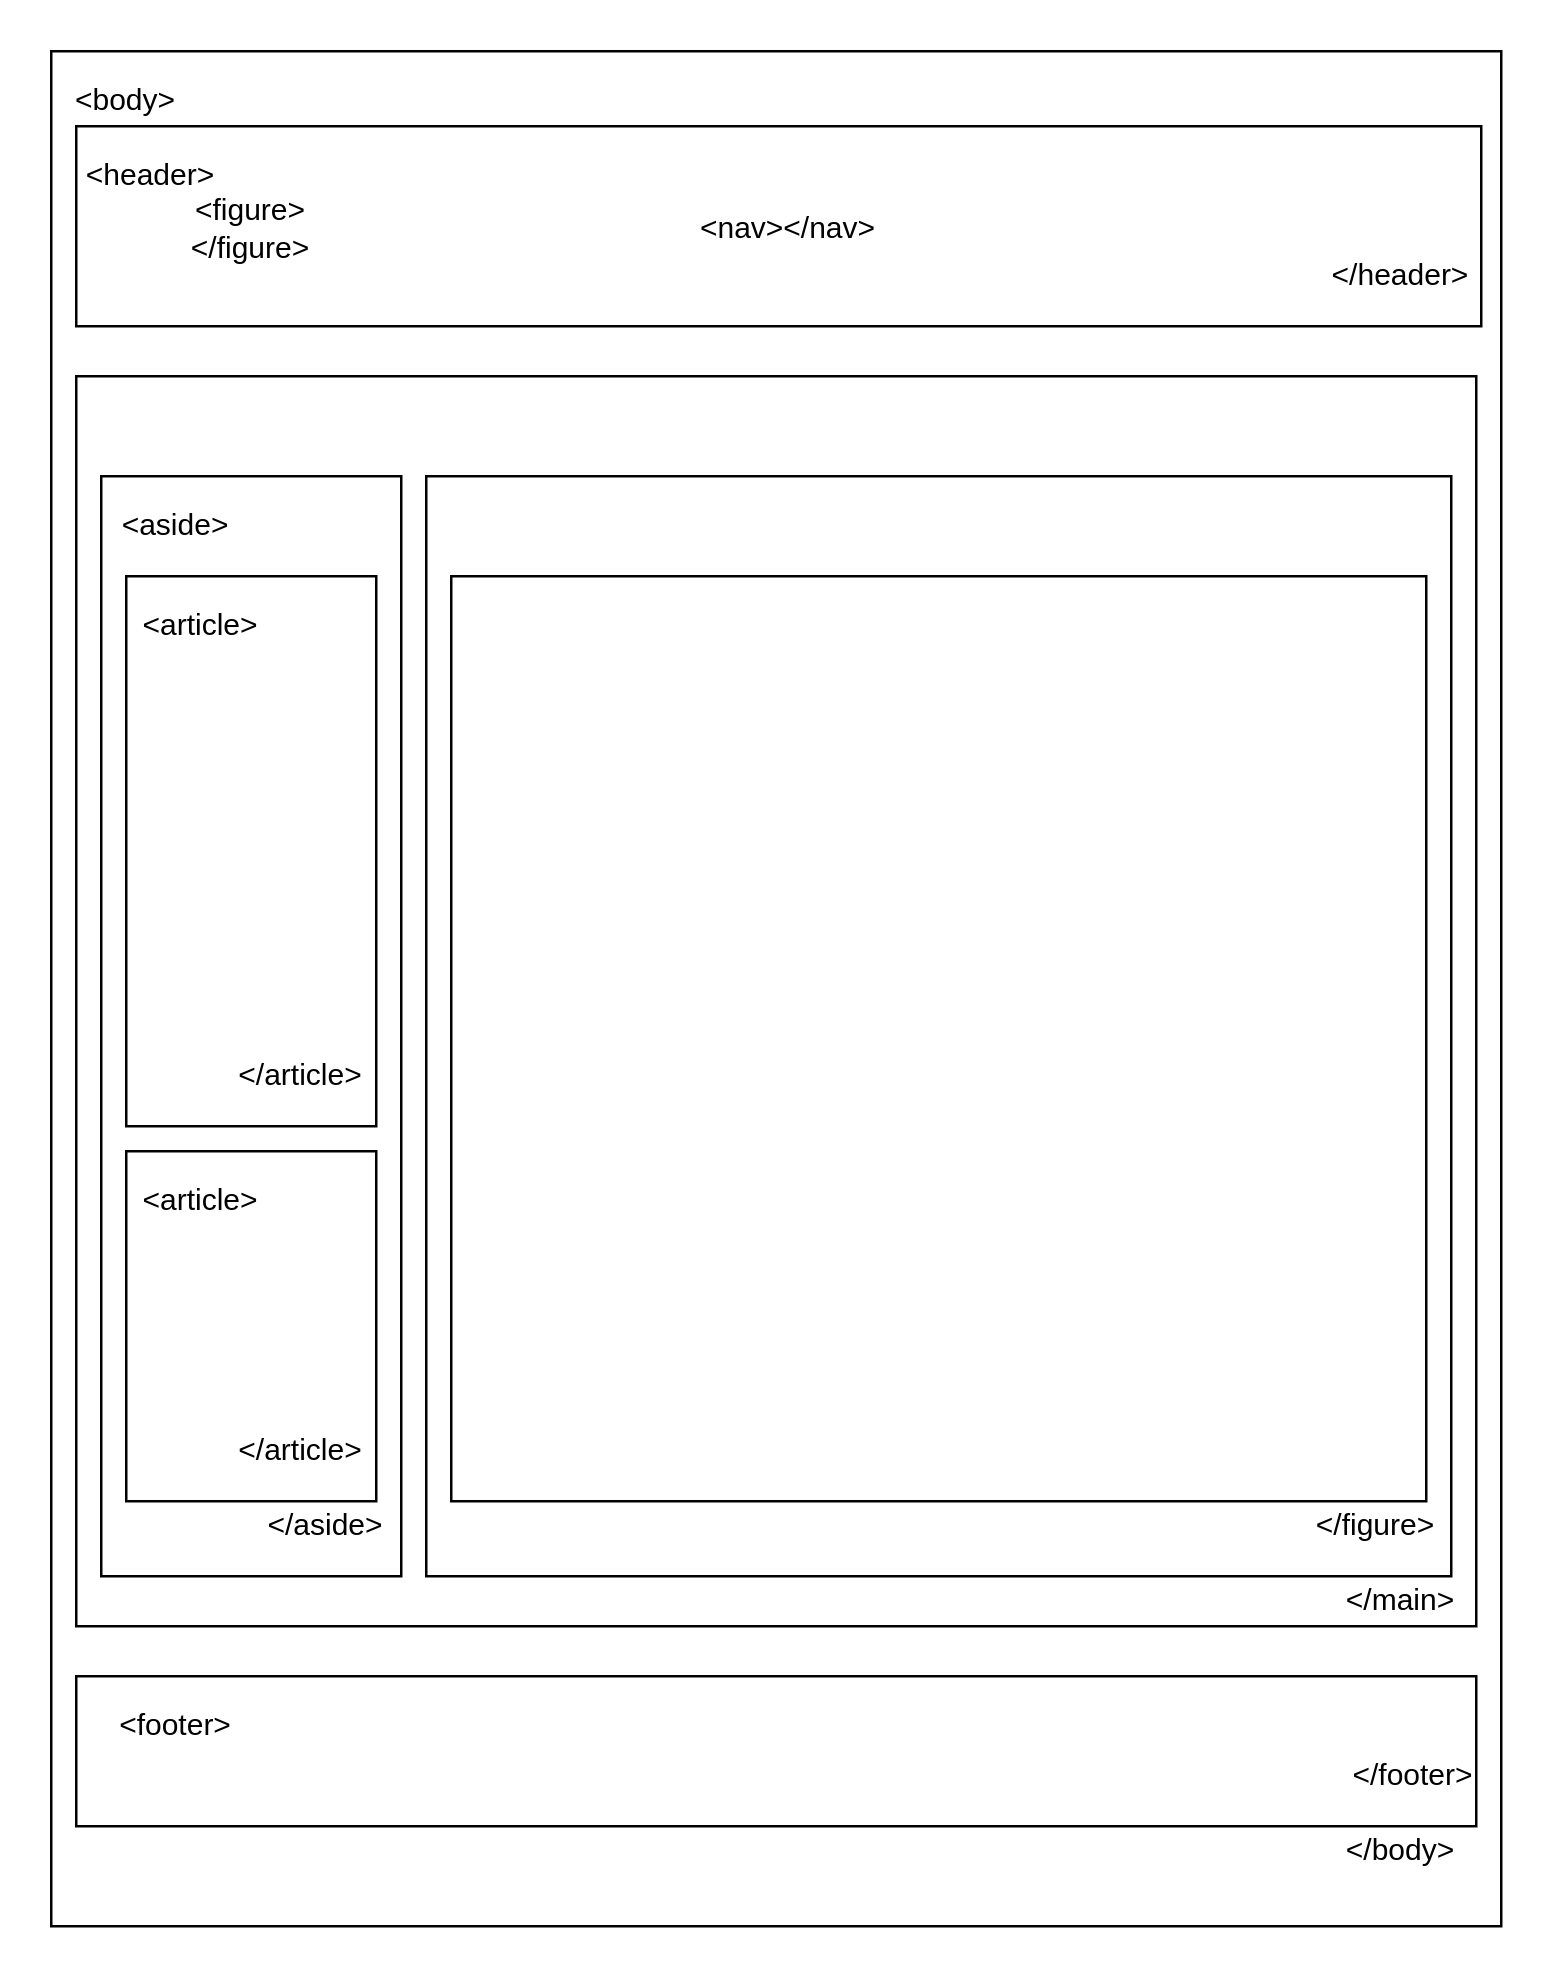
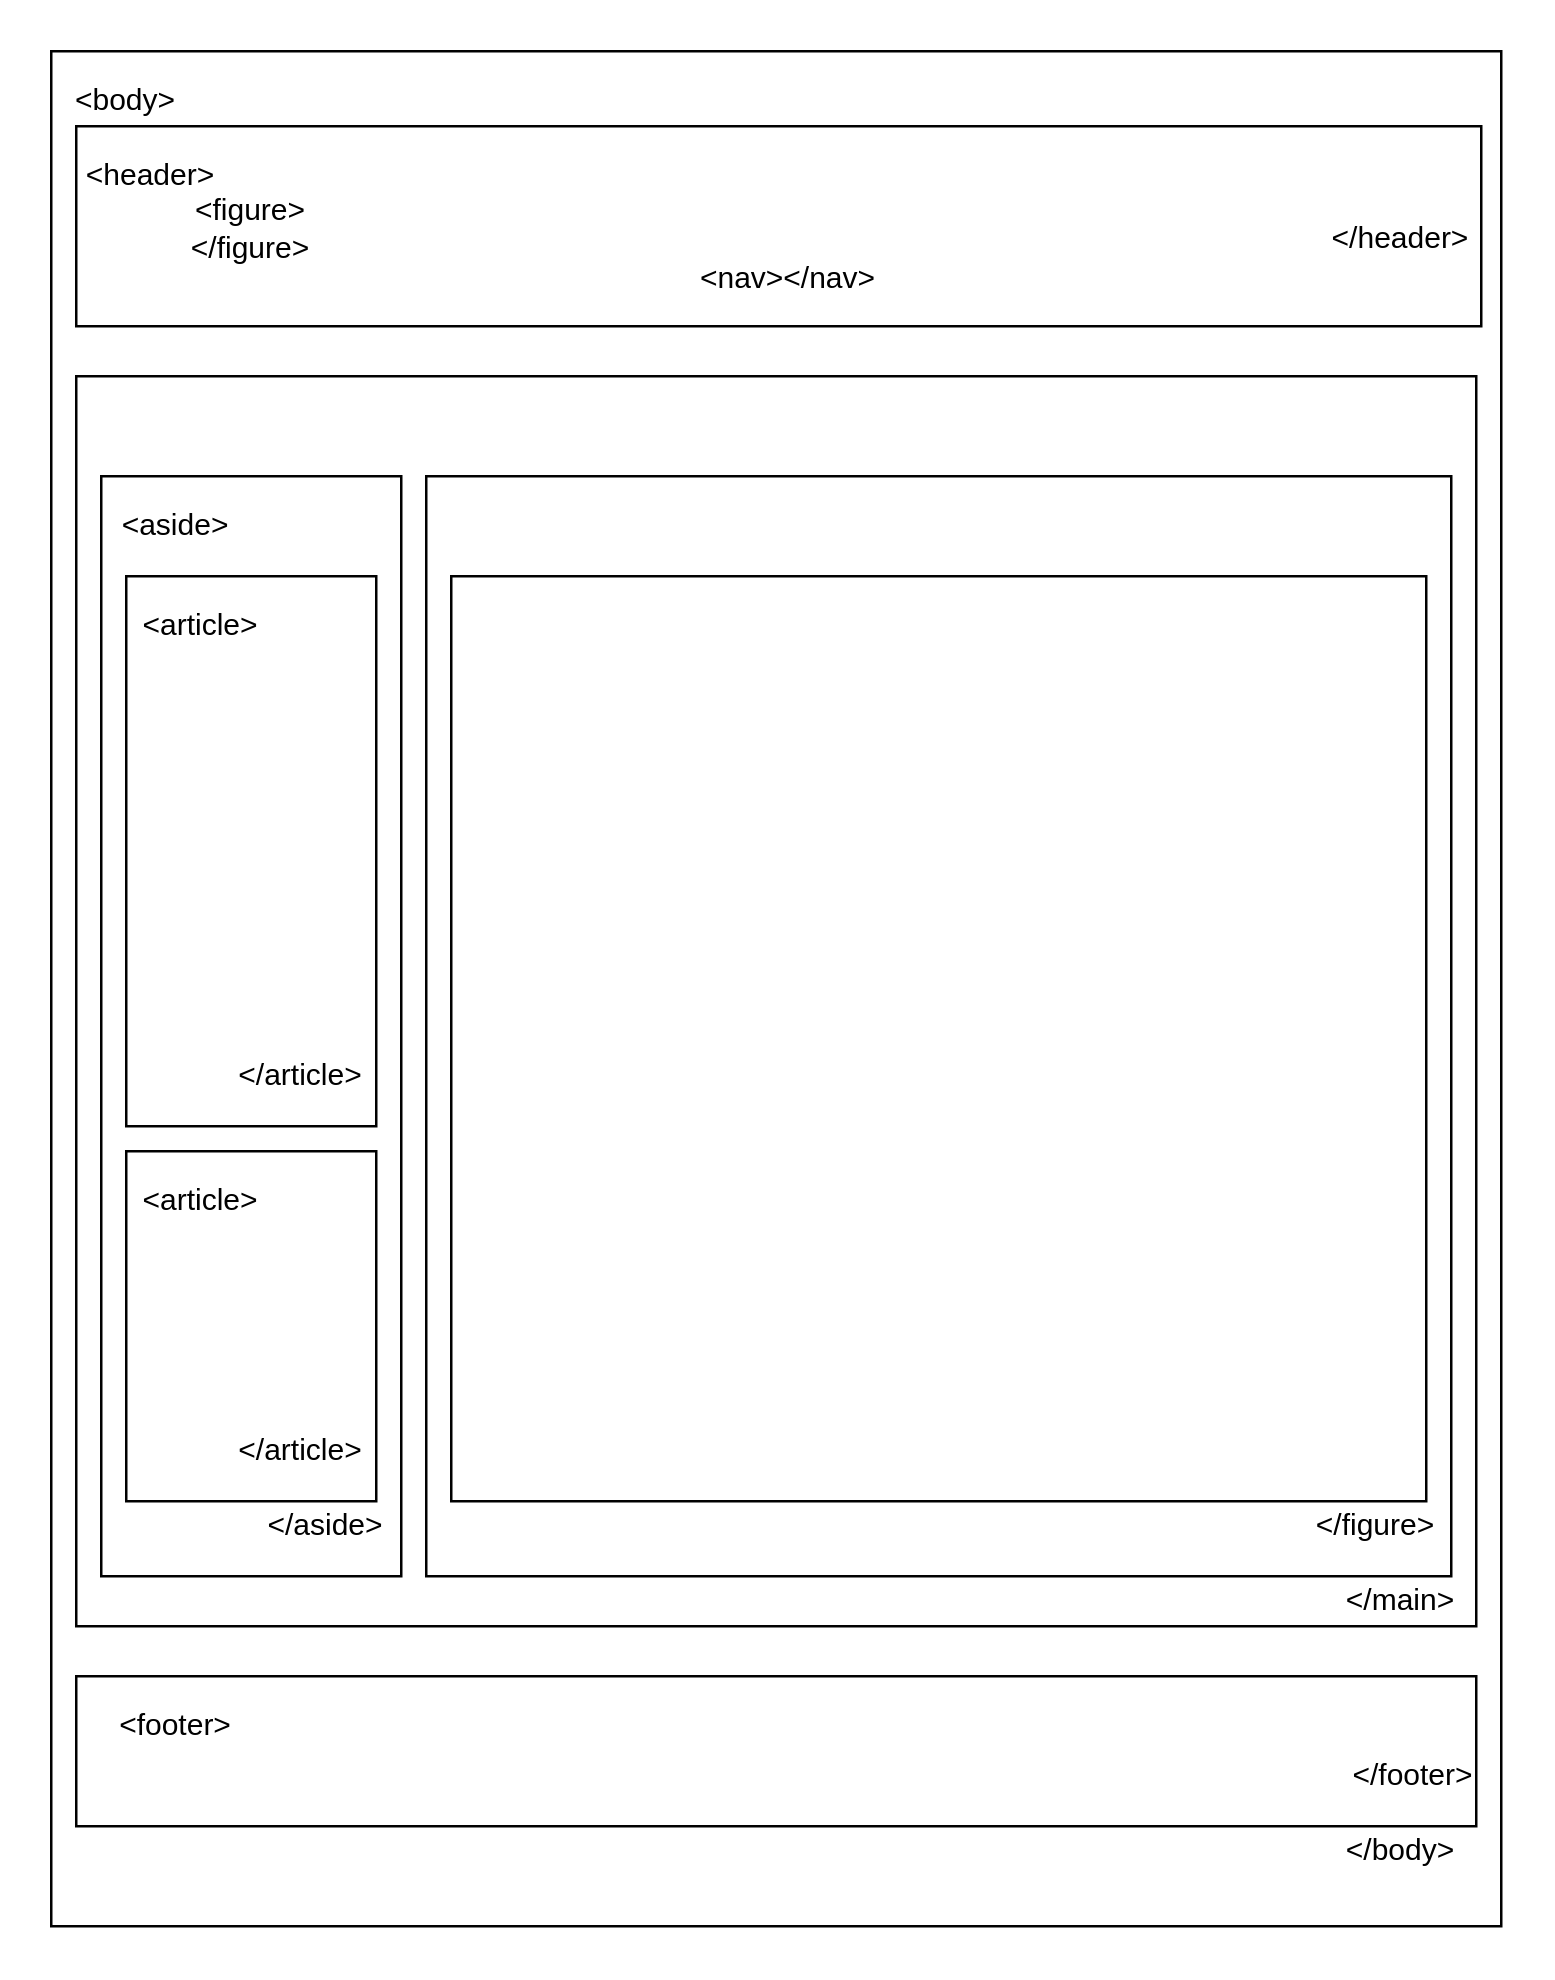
- <mxCell id="7" value="&amp;lt;nav&amp;gt;&amp;lt;/nav&amp;gt;" style="text;html=1;strokeColor=none;fillColor=none;align=center;verticalAlign=middle;whiteSpace=wrap;rounded=0;" parent="1" vertex="1"><mxGeometry x="200" y="81" width="230" height="20" as="geometry" /></mxCell>
+ <mxCell id="7" value="&amp;lt;nav&amp;gt;&amp;lt;/nav&amp;gt;" style="text;html=1;strokeColor=none;fillColor=none;align=center;verticalAlign=middle;whiteSpace=wrap;rounded=0;" parent="1" vertex="1"><mxGeometry x="200" y="101" width="230" height="20" as="geometry" /></mxCell>
- <mxCell id="6" value="&amp;lt;/header&amp;gt;" style="text;html=1;strokeColor=none;fillColor=none;align=center;verticalAlign=middle;whiteSpace=wrap;rounded=0;" parent="1" vertex="1"><mxGeometry x="540" y="100.286" width="40" height="20" as="geometry" /></mxCell>
+ <mxCell id="6" value="&amp;lt;/header&amp;gt;" style="text;html=1;strokeColor=none;fillColor=none;align=center;verticalAlign=middle;whiteSpace=wrap;rounded=0;" parent="1" vertex="1"><mxGeometry x="540" y="85.286" width="40" height="20" as="geometry" /></mxCell>
